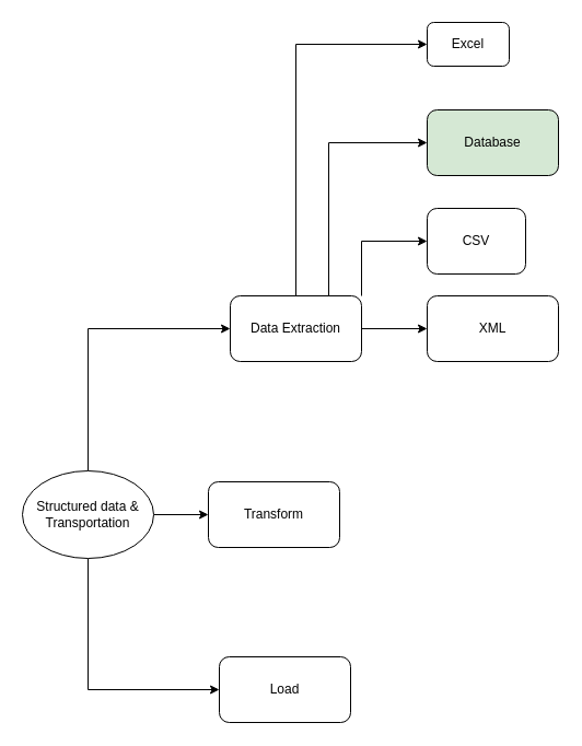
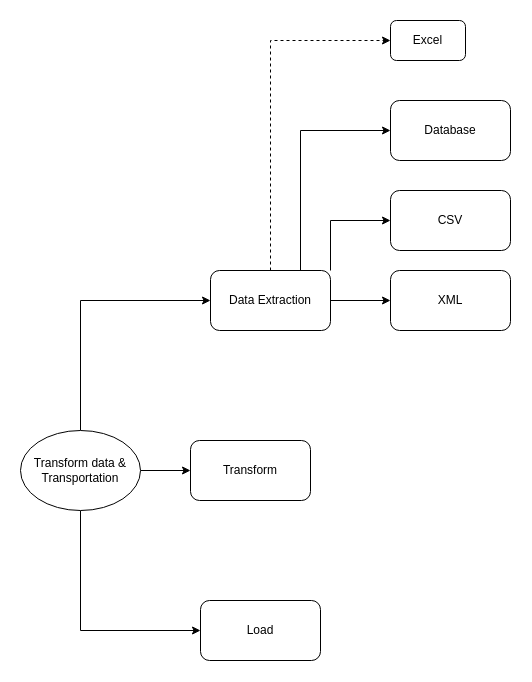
- <mxCell id="9" style="edgeStyle=orthogonalEdgeStyle;rounded=0;orthogonalLoop=1;jettySize=auto;html=1;exitX=0.5;exitY=0;exitDx=0;exitDy=0;entryX=0;entryY=0.5;entryDx=0;entryDy=0;" edge="1" parent="1" source="10" target="16"><mxGeometry relative="1" as="geometry" /></mxCell>
+ <mxCell id="9" style="edgeStyle=orthogonalEdgeStyle;rounded=0;orthogonalLoop=1;jettySize=auto;html=1;exitX=0.5;exitY=0;exitDx=0;exitDy=0;entryX=0;entryY=0.5;entryDx=0;entryDy=0;dashed=1;" edge="1" parent="1" source="10" target="16"><mxGeometry relative="1" as="geometry" /></mxCell>
- <mxCell id="15" value="Database" style="rounded=1;whiteSpace=wrap;html=1;fillColor=#d5e8d4;" vertex="1" parent="1"><mxGeometry x="390" y="100" width="120" height="60" as="geometry" /></mxCell>
+ <mxCell id="15" value="Database" style="rounded=1;whiteSpace=wrap;html=1;" vertex="1" parent="1"><mxGeometry x="390" y="100" width="120" height="60" as="geometry" /></mxCell>
- <mxCell id="11" value="CSV" style="rounded=1;whiteSpace=wrap;html=1;" vertex="1" parent="1"><mxGeometry x="390" y="190" width="90" height="60" as="geometry" /></mxCell>
+ <mxCell id="11" value="CSV" style="rounded=1;whiteSpace=wrap;html=1;" vertex="1" parent="1"><mxGeometry x="390" y="190" width="120" height="60" as="geometry" /></mxCell>
- <mxCell id="5" value="Structured data &amp;amp; Transportation" style="ellipse;whiteSpace=wrap;html=1;" vertex="1" parent="1"><mxGeometry x="20" y="430" width="120" height="80" as="geometry" /></mxCell>
+ <mxCell id="5" value="Transform data &amp;amp; Transportation" style="ellipse;whiteSpace=wrap;html=1;" vertex="1" parent="1"><mxGeometry x="20" y="430" width="120" height="80" as="geometry" /></mxCell>
